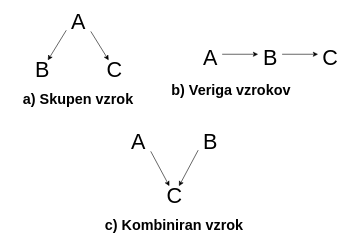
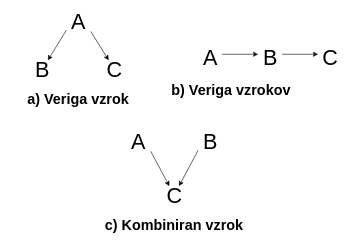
- <mxCell id="17" value="&lt;font style=&quot;font-size: 24px&quot;&gt;&lt;b&gt;a) Skupen vzrok&lt;/b&gt;&lt;/font&gt;" style="text;html=1;strokeColor=none;fillColor=none;align=center;verticalAlign=middle;whiteSpace=wrap;rounded=0;fontSize=36;" vertex="1" parent="1"><mxGeometry x="20" y="140" width="220" height="40" as="geometry" /></mxCell>
+ <mxCell id="17" value="&lt;font style=&quot;font-size: 24px&quot;&gt;&lt;b&gt;a) Veriga vzrok&lt;/b&gt;&lt;/font&gt;" style="text;html=1;strokeColor=none;fillColor=none;align=center;verticalAlign=middle;whiteSpace=wrap;rounded=0;fontSize=36;" vertex="1" parent="1"><mxGeometry x="20" y="140" width="220" height="40" as="geometry" /></mxCell>
